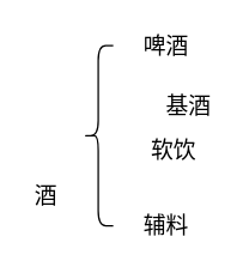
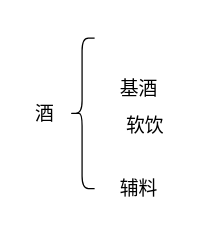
- <mxCell id="4" value="啤酒" style="text;html=1;align=center;verticalAlign=middle;resizable=0;points=[];autosize=1;fontSize=15;" vertex="1" parent="1"><mxGeometry x="85" y="20" width="50" height="20" as="geometry" /></mxCell>
- <mxCell id="5" value="基酒" style="text;html=1;align=center;verticalAlign=middle;resizable=0;points=[];autosize=1;fontSize=15;" vertex="1" parent="1"><mxGeometry x="100" y="60" width="50" height="20" as="geometry" /></mxCell>
+ <mxCell id="5" value="基酒" style="text;html=1;align=center;verticalAlign=middle;resizable=0;points=[];autosize=1;fontSize=15;" vertex="1" parent="1"><mxGeometry x="85" y="60" width="50" height="20" as="geometry" /></mxCell>
- <mxCell id="3" value="酒" style="text;html=1;align=center;verticalAlign=middle;resizable=0;points=[];autosize=1;fontSize=15;" vertex="1" parent="1"><mxGeometry x="15" y="120" width="30" height="20" as="geometry" /></mxCell>
+ <mxCell id="3" value="酒" style="text;html=1;align=center;verticalAlign=middle;resizable=0;points=[];autosize=1;fontSize=15;" vertex="1" parent="1"><mxGeometry x="20" y="80" width="30" height="20" as="geometry" /></mxCell>
